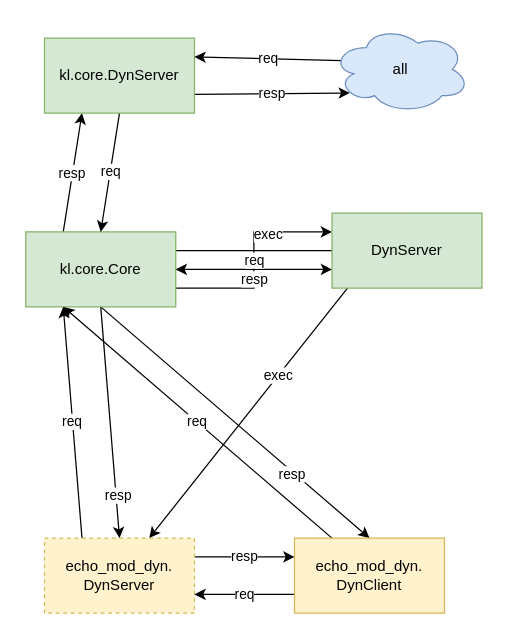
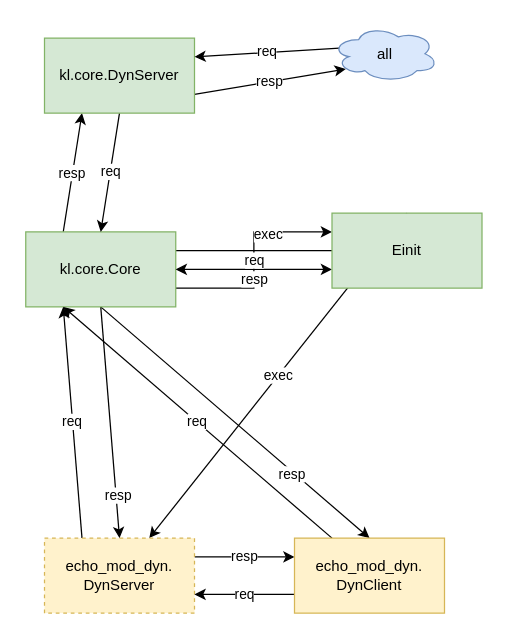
- <mxCell id="24" value="all" style="ellipse;shape=cloud;whiteSpace=wrap;html=1;fillColor=#dae8fc;strokeColor=#6c8ebf;" vertex="1" parent="1"><mxGeometry x="265" y="20" width="110" height="70" as="geometry" /></mxCell>
+ <mxCell id="24" value="all" style="ellipse;shape=cloud;whiteSpace=wrap;html=1;fillColor=#dae8fc;strokeColor=#6c8ebf;" vertex="1" parent="1"><mxGeometry x="265" y="20" width="85" height="45" as="geometry" /></mxCell>
- <mxCell id="13" value="DynServer" style="rounded=0;whiteSpace=wrap;html=1;fillColor=#d5e8d4;strokeColor=#82b366;" vertex="1" parent="1"><mxGeometry x="265" y="170" width="120" height="60" as="geometry" /></mxCell>
+ <mxCell id="13" value="Einit" style="rounded=0;whiteSpace=wrap;html=1;fillColor=#d5e8d4;strokeColor=#82b366;" vertex="1" parent="1"><mxGeometry x="265" y="170" width="120" height="60" as="geometry" /></mxCell>
